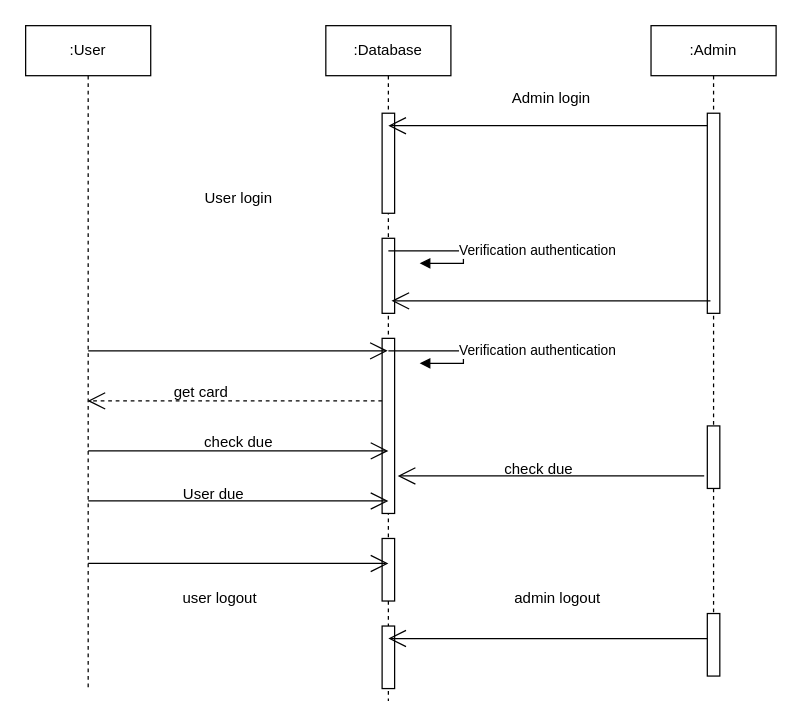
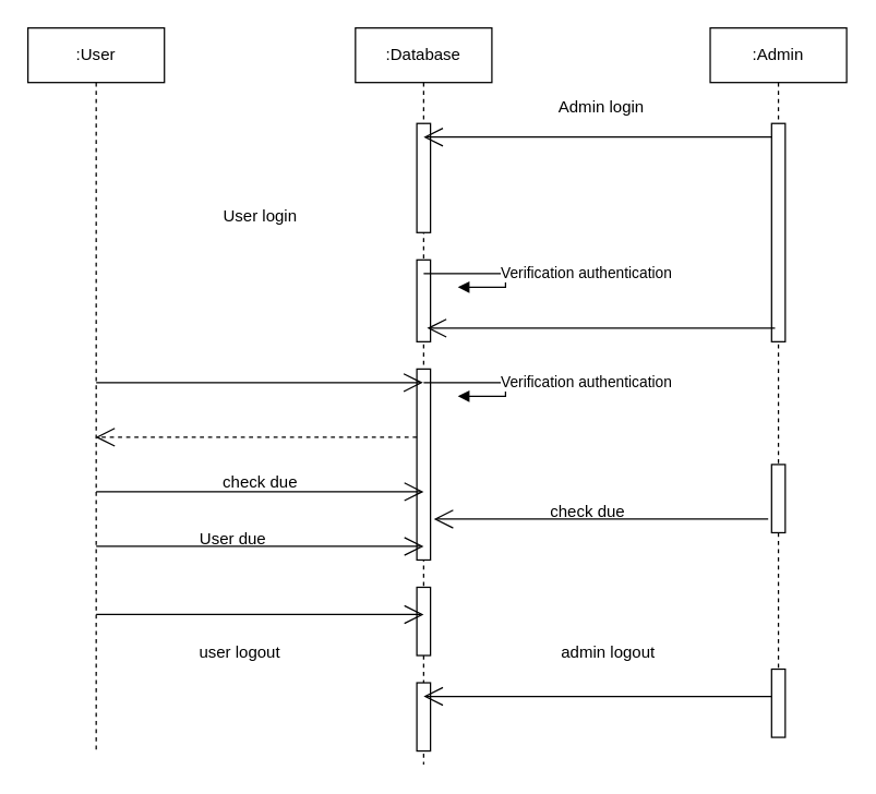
- <mxCell id="29" value="get card" style="text;html=1;align=center;verticalAlign=middle;resizable=0;points=[];autosize=1;strokeColor=none;fillColor=none;" vertex="1" parent="1"><mxGeometry x="125" y="298" width="70" height="30" as="geometry" /></mxCell>
